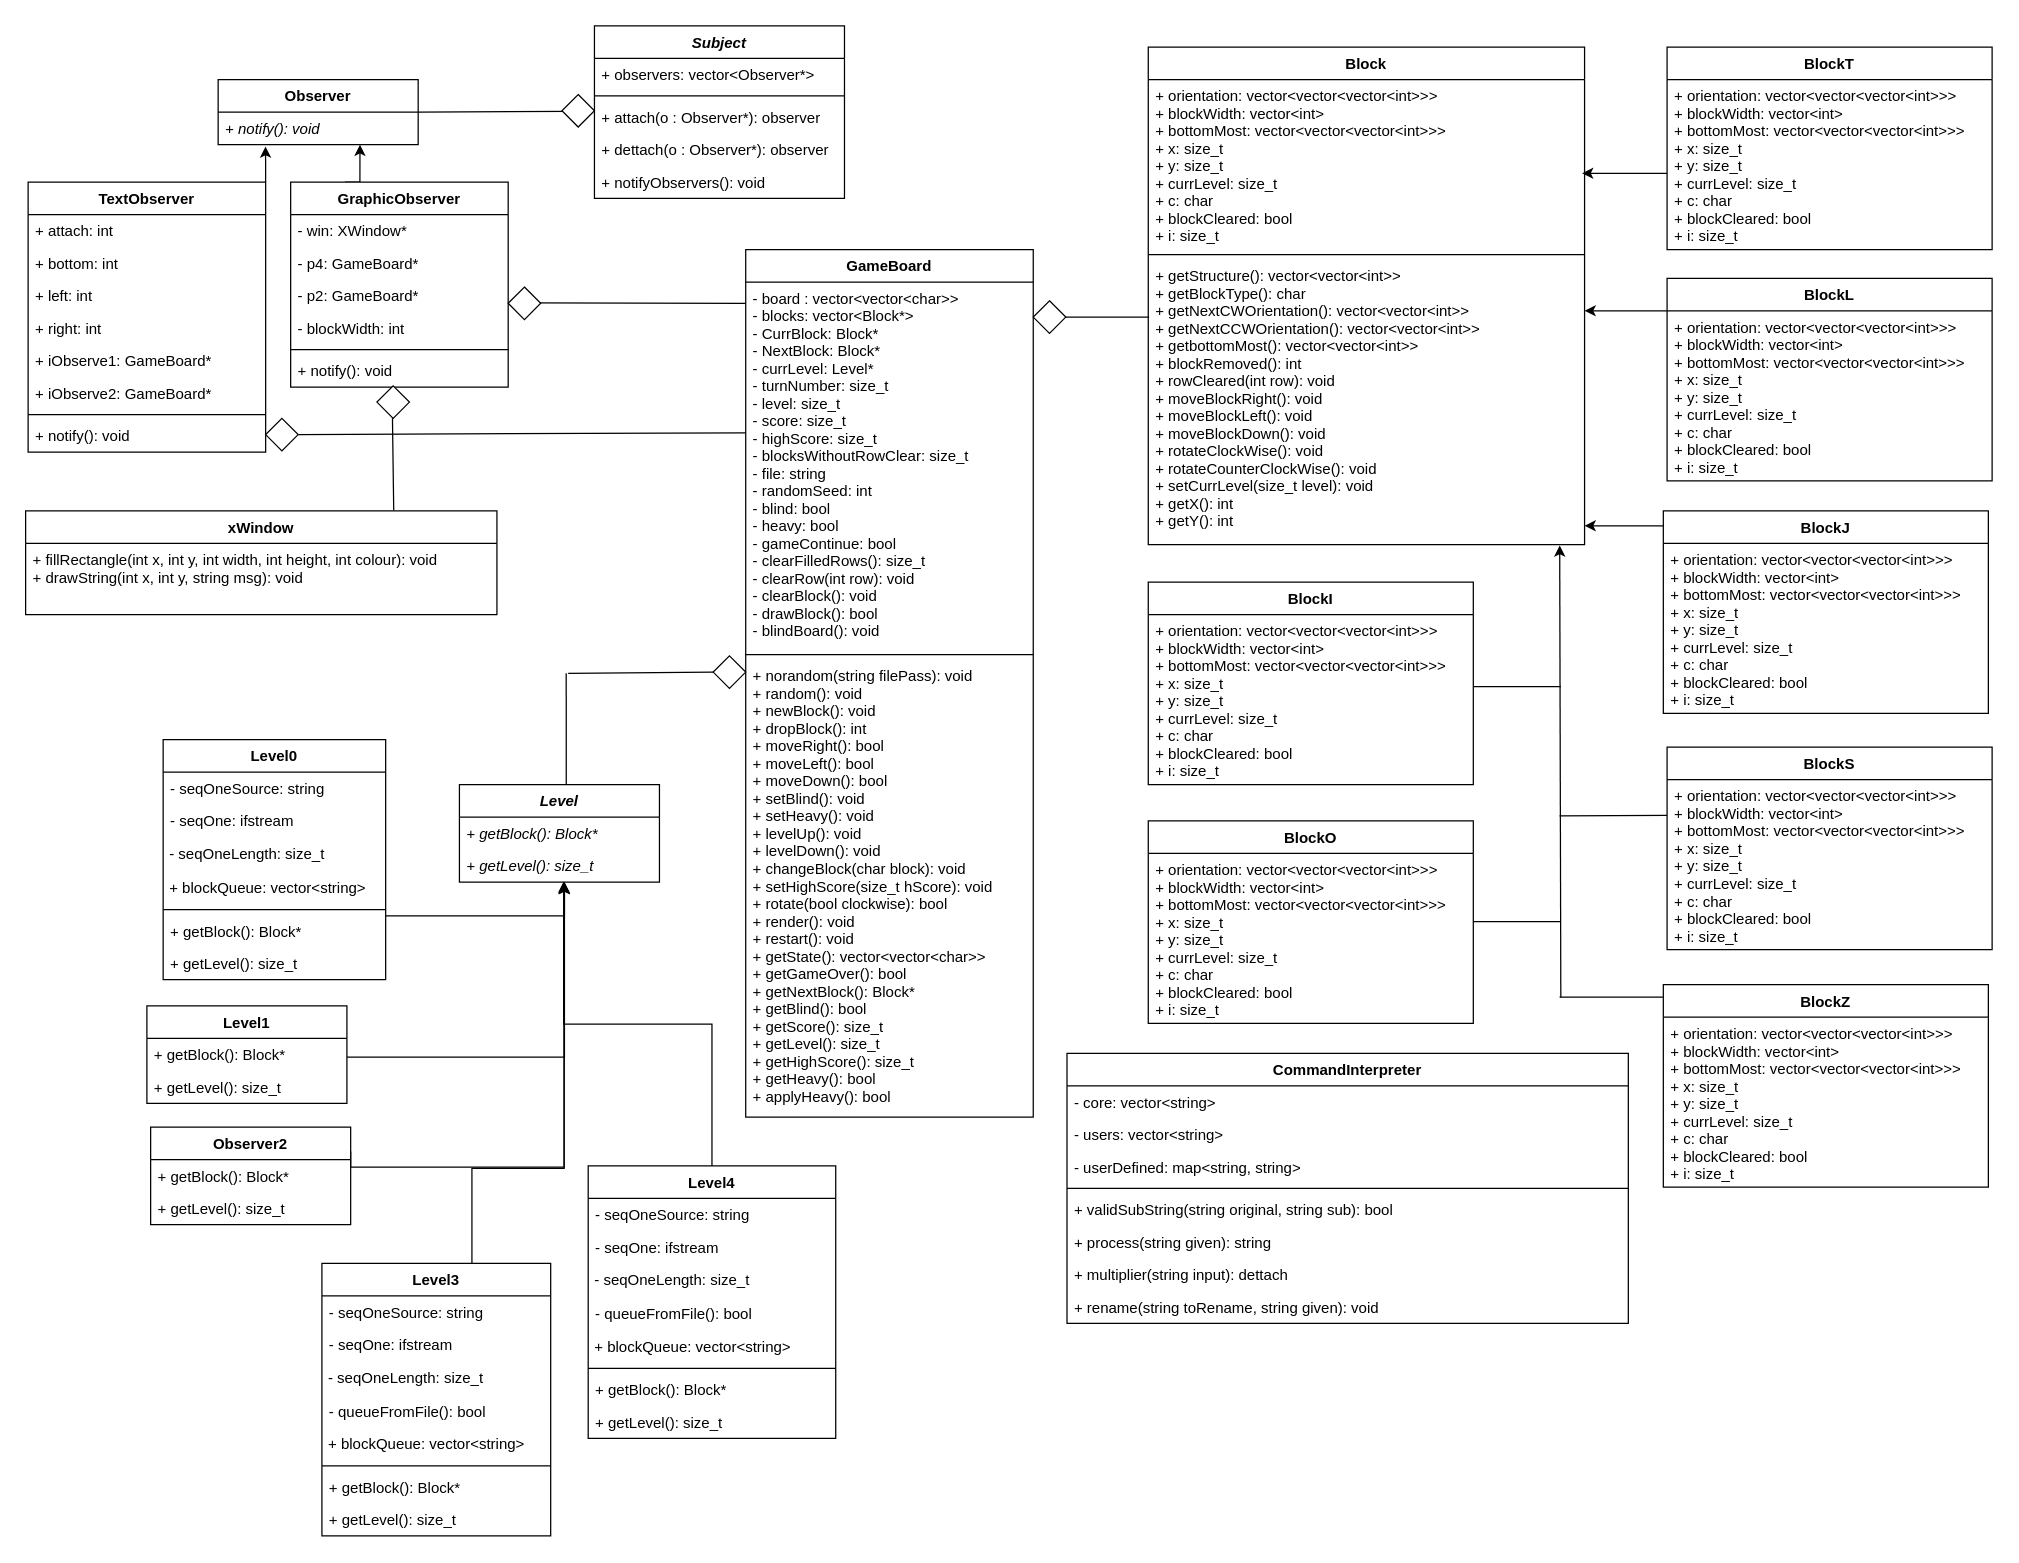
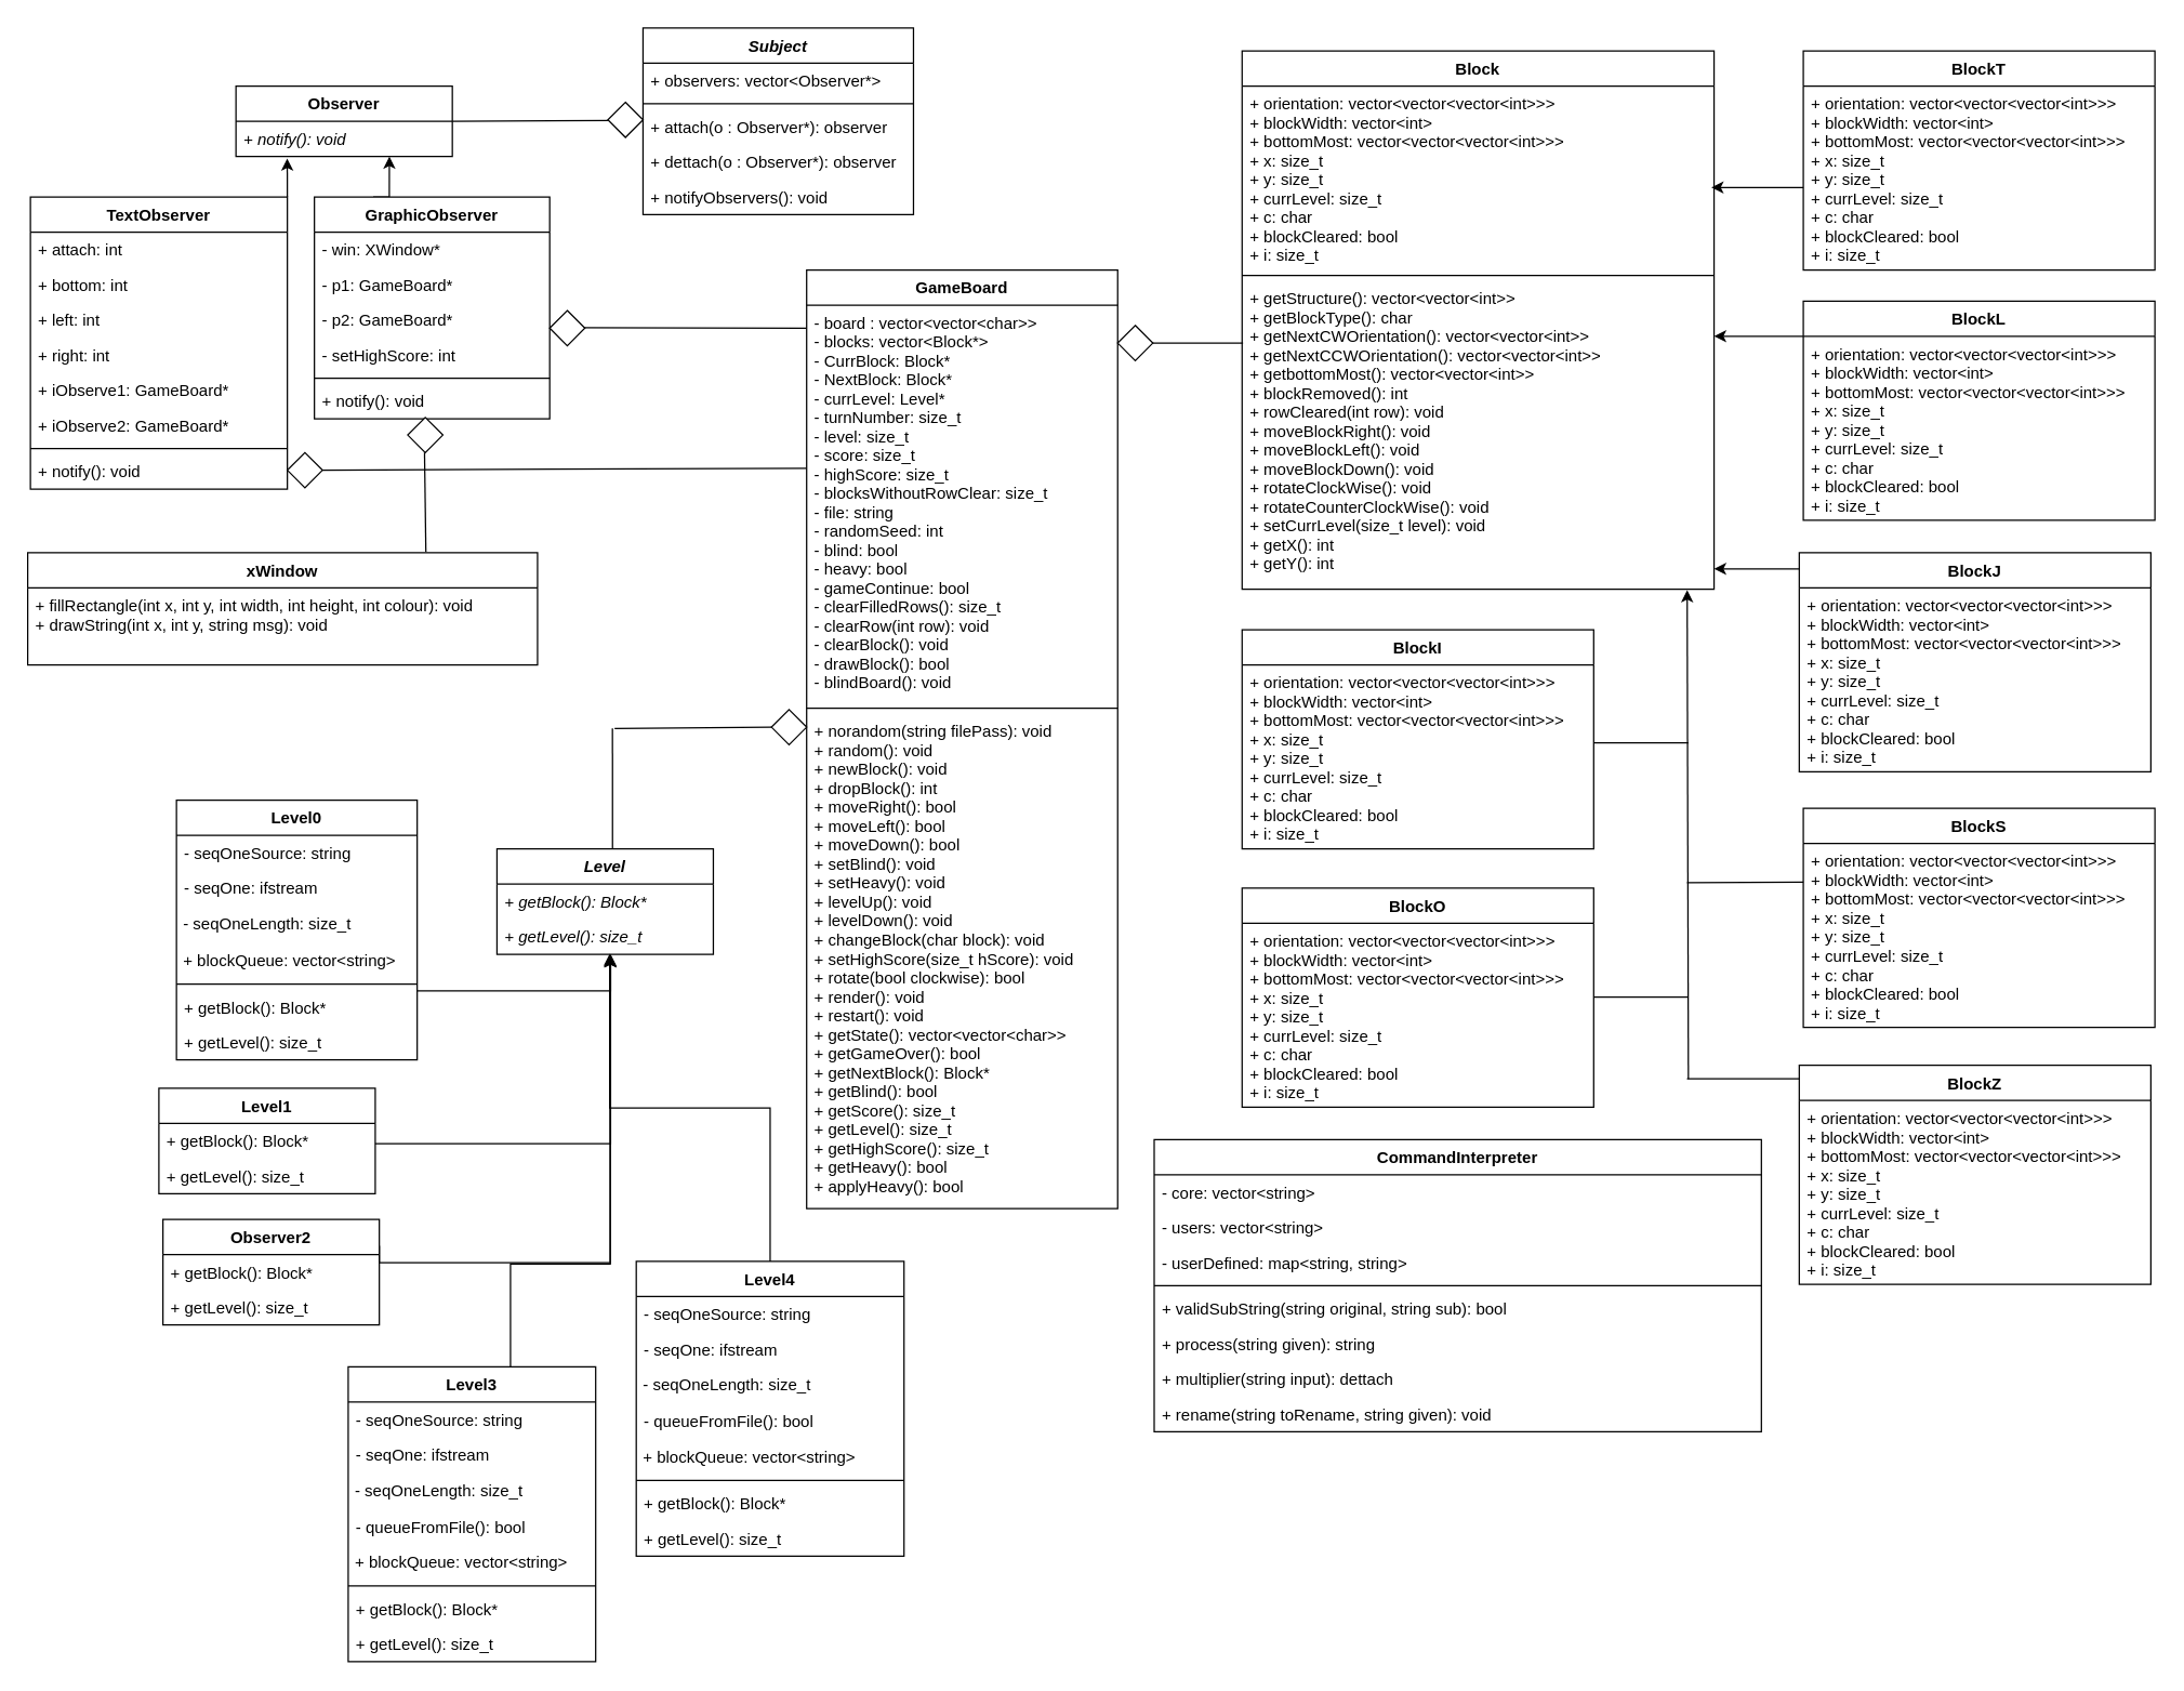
- <mxCell id="11" value="- p4: GameBoard*" style="text;strokeColor=none;fillColor=none;align=left;verticalAlign=top;spacingLeft=4;spacingRight=4;overflow=hidden;rotatable=0;points=[[0,0.5],[1,0.5]];portConstraint=eastwest;" parent="9" vertex="1"><mxGeometry y="52" width="174" height="26" as="geometry" /></mxCell>
+ <mxCell id="11" value="- p1: GameBoard*" style="text;strokeColor=none;fillColor=none;align=left;verticalAlign=top;spacingLeft=4;spacingRight=4;overflow=hidden;rotatable=0;points=[[0,0.5],[1,0.5]];portConstraint=eastwest;" parent="9" vertex="1"><mxGeometry y="52" width="174" height="26" as="geometry" /></mxCell>
- <mxCell id="13" value="- blockWidth: int" style="text;strokeColor=none;fillColor=none;align=left;verticalAlign=top;spacingLeft=4;spacingRight=4;overflow=hidden;rotatable=0;points=[[0,0.5],[1,0.5]];portConstraint=eastwest;" parent="9" vertex="1"><mxGeometry y="104" width="174" height="26" as="geometry" /></mxCell>
+ <mxCell id="13" value="- setHighScore: int" style="text;strokeColor=none;fillColor=none;align=left;verticalAlign=top;spacingLeft=4;spacingRight=4;overflow=hidden;rotatable=0;points=[[0,0.5],[1,0.5]];portConstraint=eastwest;" parent="9" vertex="1"><mxGeometry y="104" width="174" height="26" as="geometry" /></mxCell>
